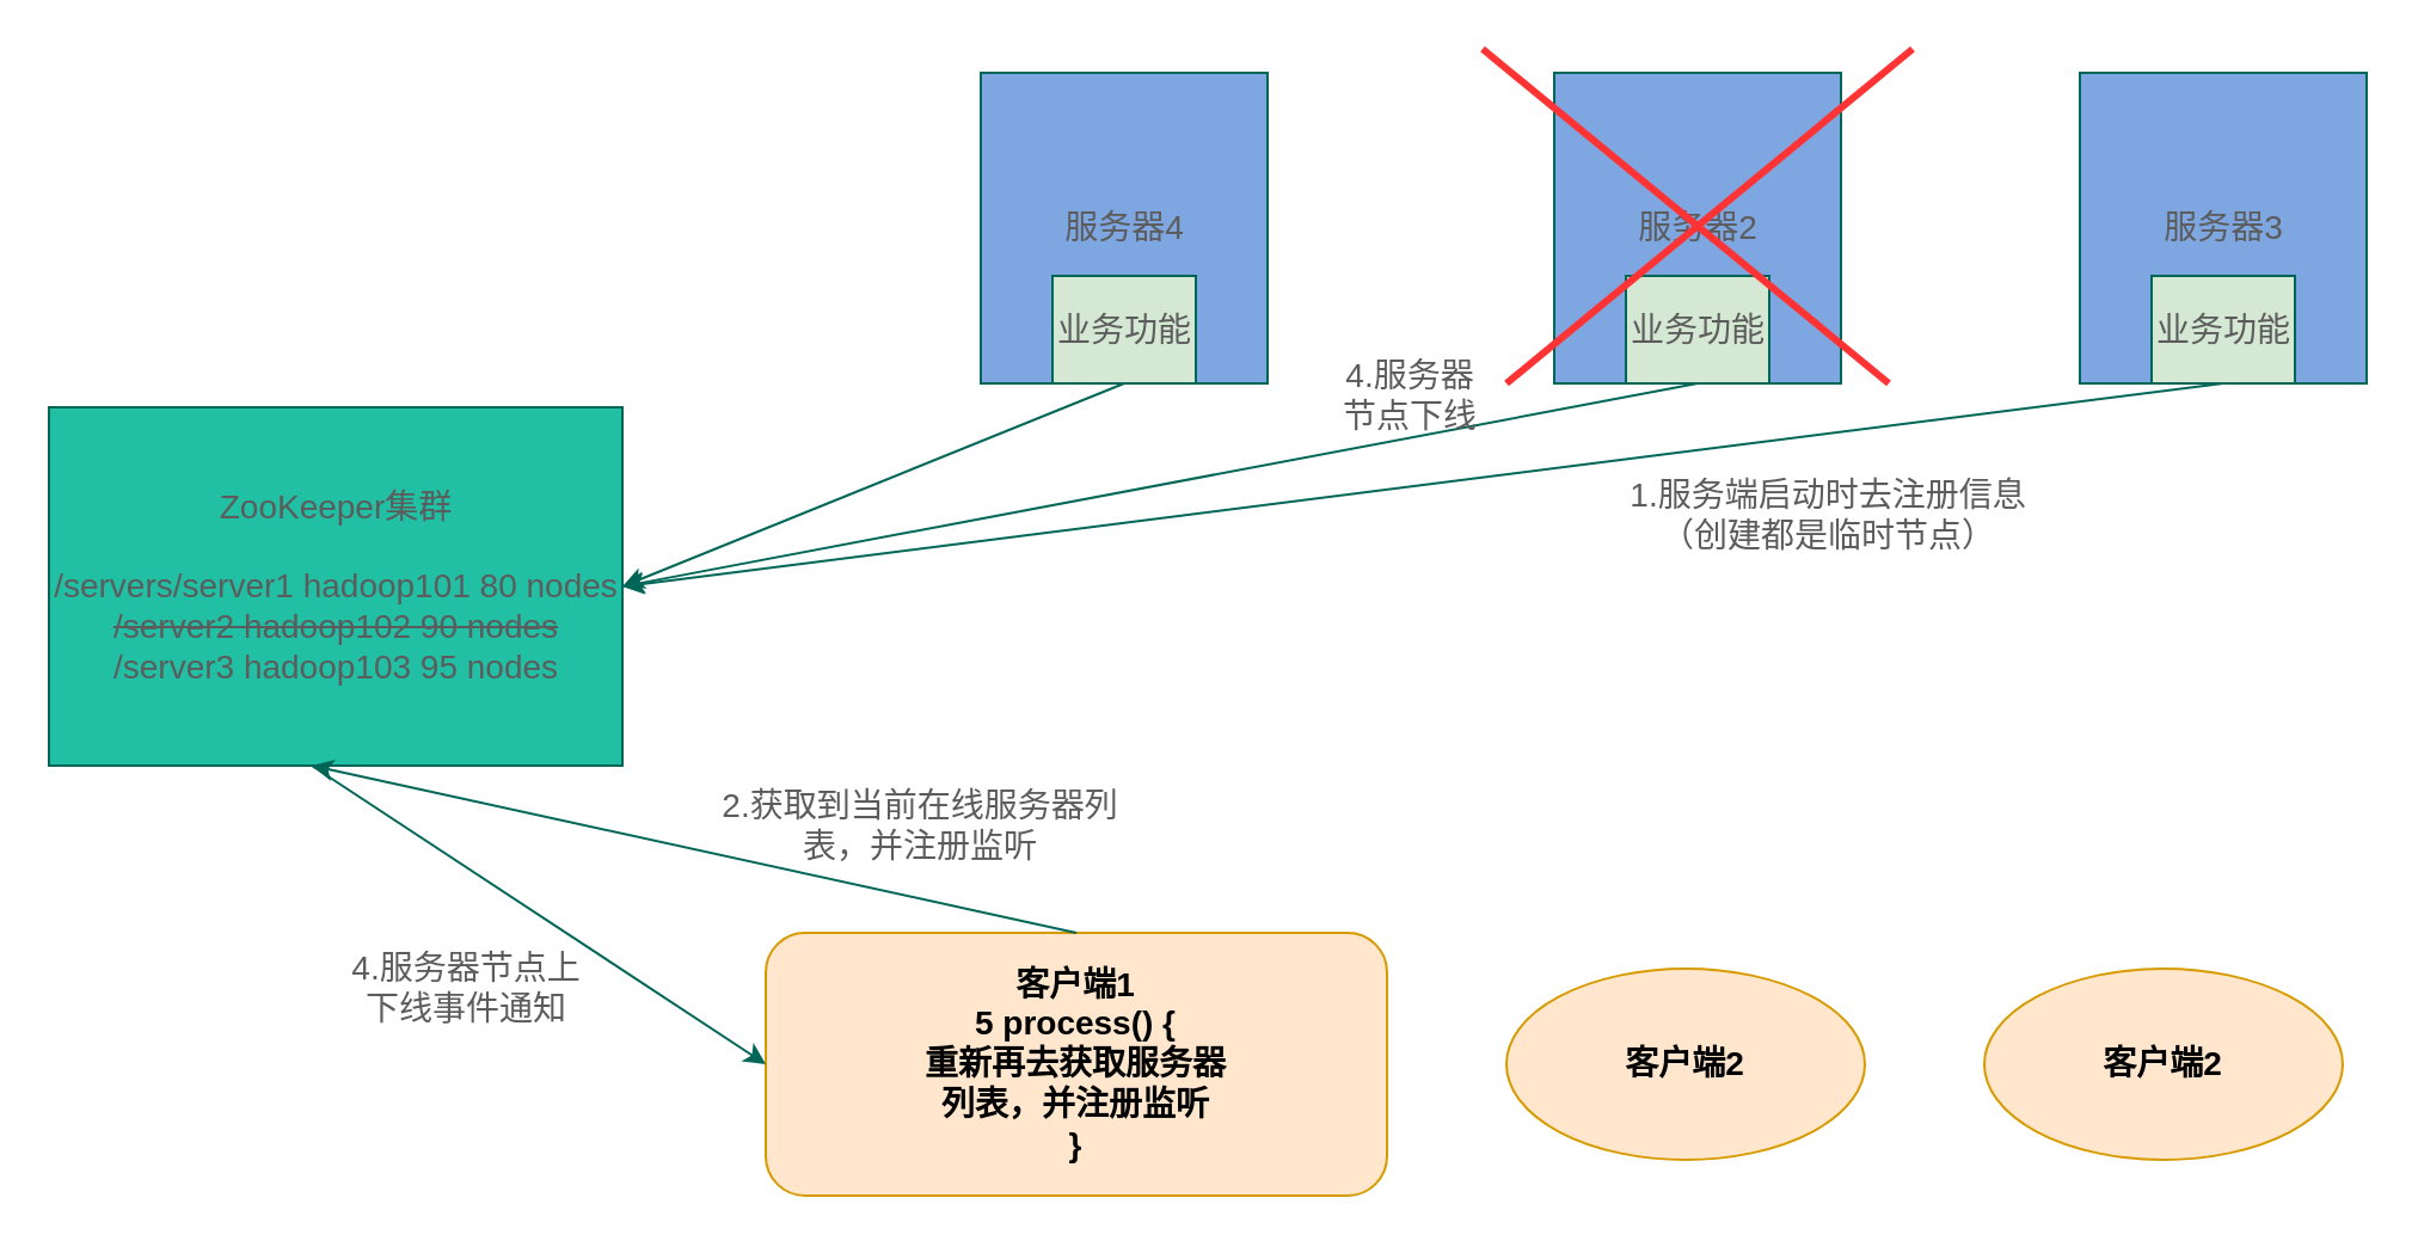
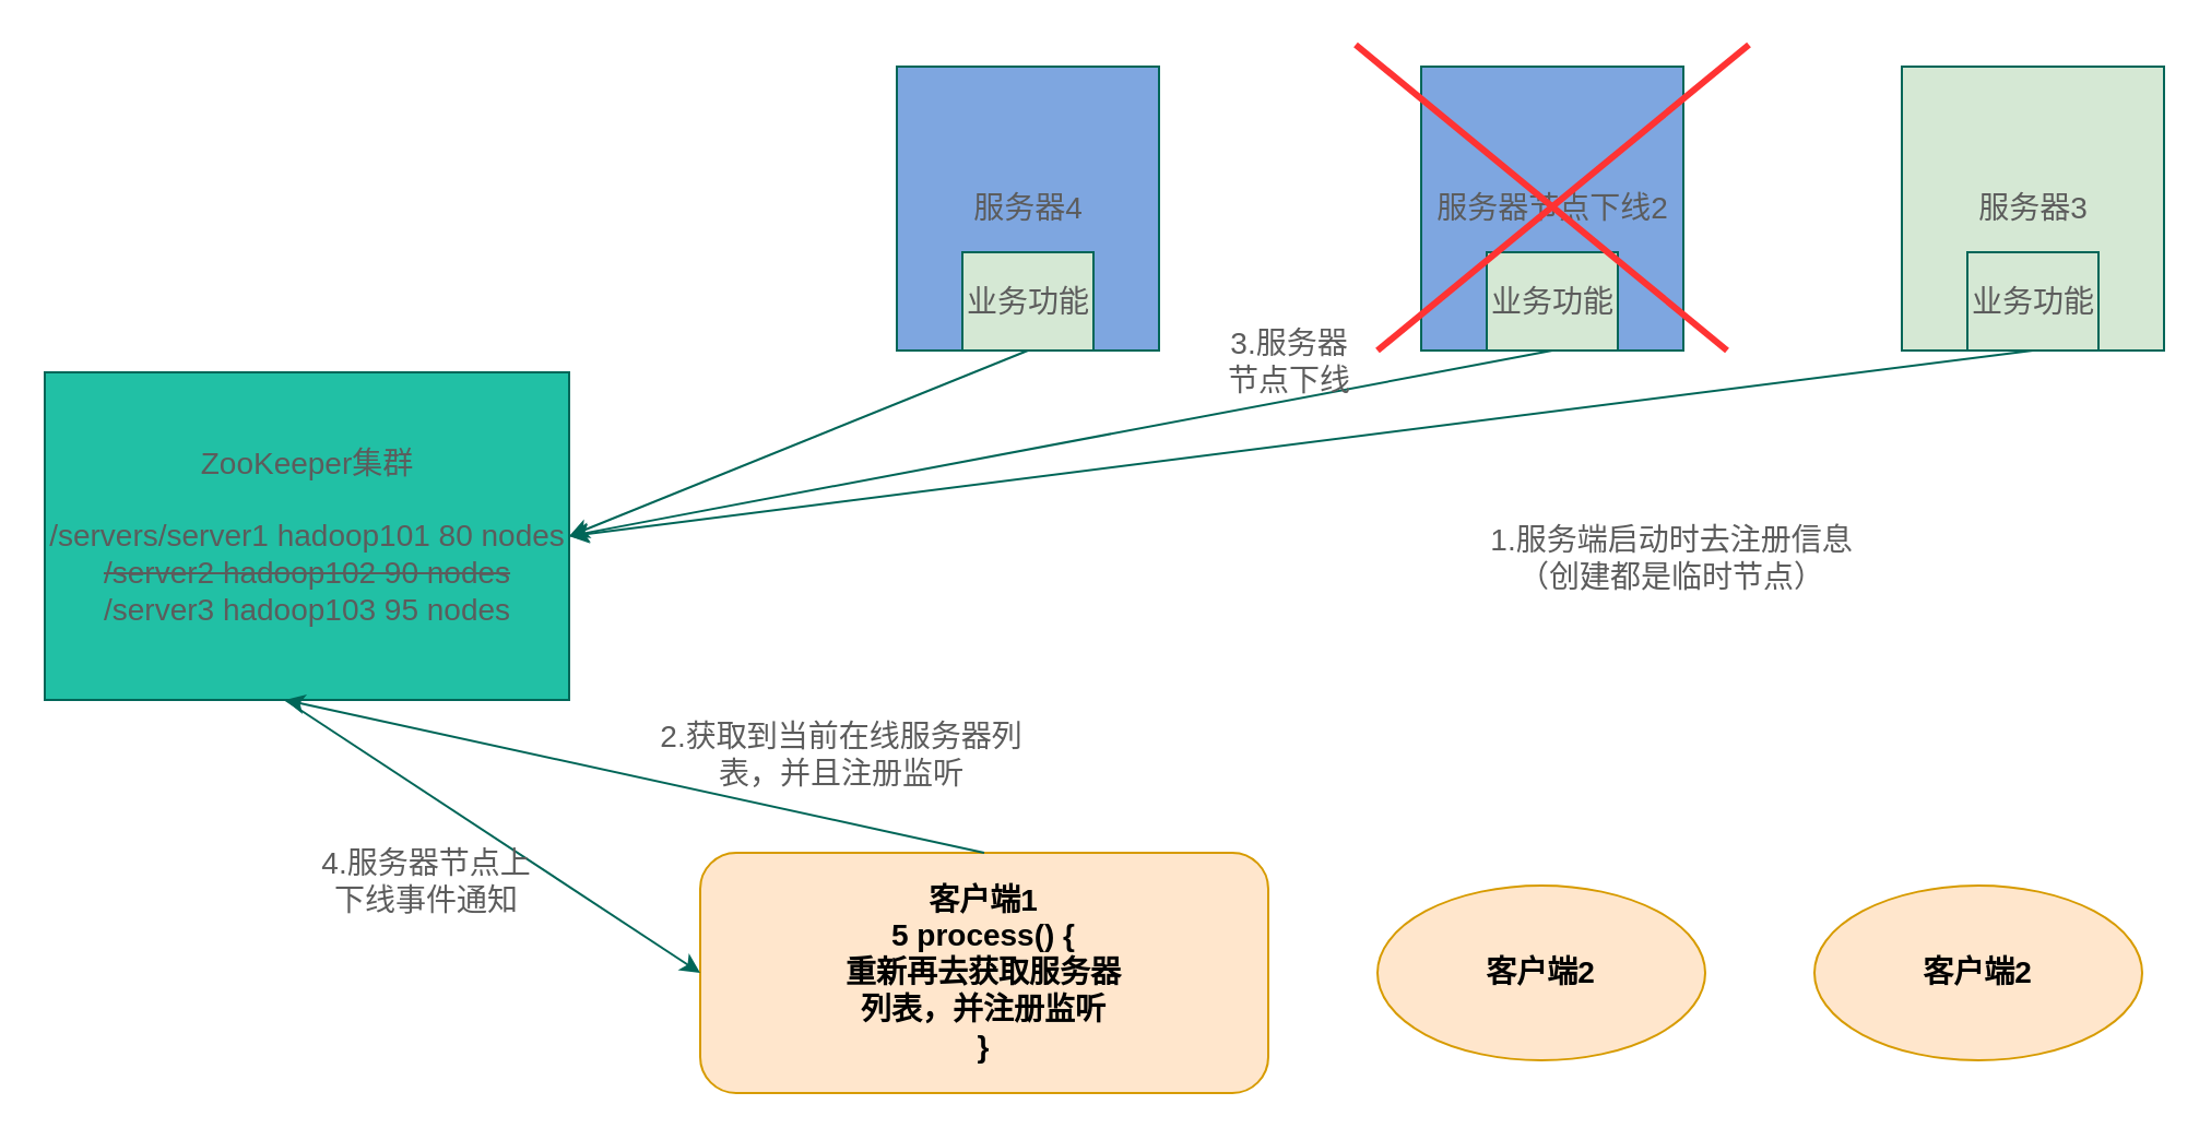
- <mxCell id="4" value="服务器2" style="html=1;strokeColor=#006658;fontSize=14;fontColor=#5C5C5C;fillColor=#7EA6E0;" vertex="1" parent="1"><mxGeometry x="650" y="30" width="120" height="130" as="geometry" /></mxCell>
+ <mxCell id="4" value="服务器节点下线2" style="html=1;strokeColor=#006658;fontSize=14;fontColor=#5C5C5C;fillColor=#7EA6E0;" vertex="1" parent="1"><mxGeometry x="650" y="30" width="120" height="130" as="geometry" /></mxCell>
- <mxCell id="5" value="服务器3" style="html=1;strokeColor=#006658;fontSize=14;fontColor=#5C5C5C;fillColor=#7EA6E0;" vertex="1" parent="1"><mxGeometry x="870" y="30" width="120" height="130" as="geometry" /></mxCell>
+ <mxCell id="5" value="服务器3" style="html=1;strokeColor=#006658;fontSize=14;fontColor=#5C5C5C;fillColor=#d5e8d4;" vertex="1" parent="1"><mxGeometry x="870" y="30" width="120" height="130" as="geometry" /></mxCell>
- <mxCell id="16" value="4.服务器节点下线" style="text;html=1;strokeColor=none;fillColor=none;align=center;verticalAlign=middle;whiteSpace=wrap;rounded=0;fontSize=14;fontColor=#5C5C5C;" vertex="1" parent="1"><mxGeometry x="560" y="150" width="60" height="30" as="geometry" /></mxCell>
+ <mxCell id="16" value="3.服务器节点下线" style="text;html=1;strokeColor=none;fillColor=none;align=center;verticalAlign=middle;whiteSpace=wrap;rounded=0;fontSize=14;fontColor=#5C5C5C;" vertex="1" parent="1"><mxGeometry x="560" y="150" width="60" height="30" as="geometry" /></mxCell>
- <mxCell id="15" value="1.服务端启动时去注册信息（创建都是临时节点）" style="text;html=1;strokeColor=none;fillColor=none;align=center;verticalAlign=middle;whiteSpace=wrap;rounded=0;fontSize=14;fontColor=#5C5C5C;" vertex="1" parent="1"><mxGeometry x="670" y="200" width="190" height="30" as="geometry" /></mxCell>
+ <mxCell id="15" value="1.服务端启动时去注册信息（创建都是临时节点）" style="text;html=1;strokeColor=none;fillColor=none;align=center;verticalAlign=middle;whiteSpace=wrap;rounded=0;fontSize=14;fontColor=#5C5C5C;" vertex="1" parent="1"><mxGeometry x="670" y="240" width="190" height="30" as="geometry" /></mxCell>
- <mxCell id="19" value="2.获取到当前在线服务器列表，并注册监听" style="text;html=1;strokeColor=none;fillColor=none;align=center;verticalAlign=middle;whiteSpace=wrap;rounded=0;fontSize=14;fontColor=#5C5C5C;movable=1;resizable=1;rotatable=1;deletable=1;editable=1;connectable=1;" vertex="1" parent="1"><mxGeometry x="300" y="330" width="170" height="30" as="geometry" /></mxCell>
+ <mxCell id="19" value="2.获取到当前在线服务器列表，并且注册监听" style="text;html=1;strokeColor=none;fillColor=none;align=center;verticalAlign=middle;whiteSpace=wrap;rounded=0;fontSize=14;fontColor=#5C5C5C;movable=1;resizable=1;rotatable=1;deletable=1;editable=1;connectable=1;" vertex="1" parent="1"><mxGeometry x="300" y="330" width="170" height="30" as="geometry" /></mxCell>
- <mxCell id="20" value="4.服务器节点上下线事件通知" style="text;html=1;strokeColor=none;fillColor=none;align=center;verticalAlign=middle;whiteSpace=wrap;rounded=0;fontSize=14;fontColor=#5C5C5C;" vertex="1" parent="1"><mxGeometry x="140" y="390" width="110" height="45" as="geometry" /></mxCell>
+ <mxCell id="20" value="4.服务器节点上下线事件通知" style="text;html=1;strokeColor=none;fillColor=none;align=center;verticalAlign=middle;whiteSpace=wrap;rounded=0;fontSize=14;fontColor=#5C5C5C;" vertex="1" parent="1"><mxGeometry x="140" y="380" width="110" height="45" as="geometry" /></mxCell>
